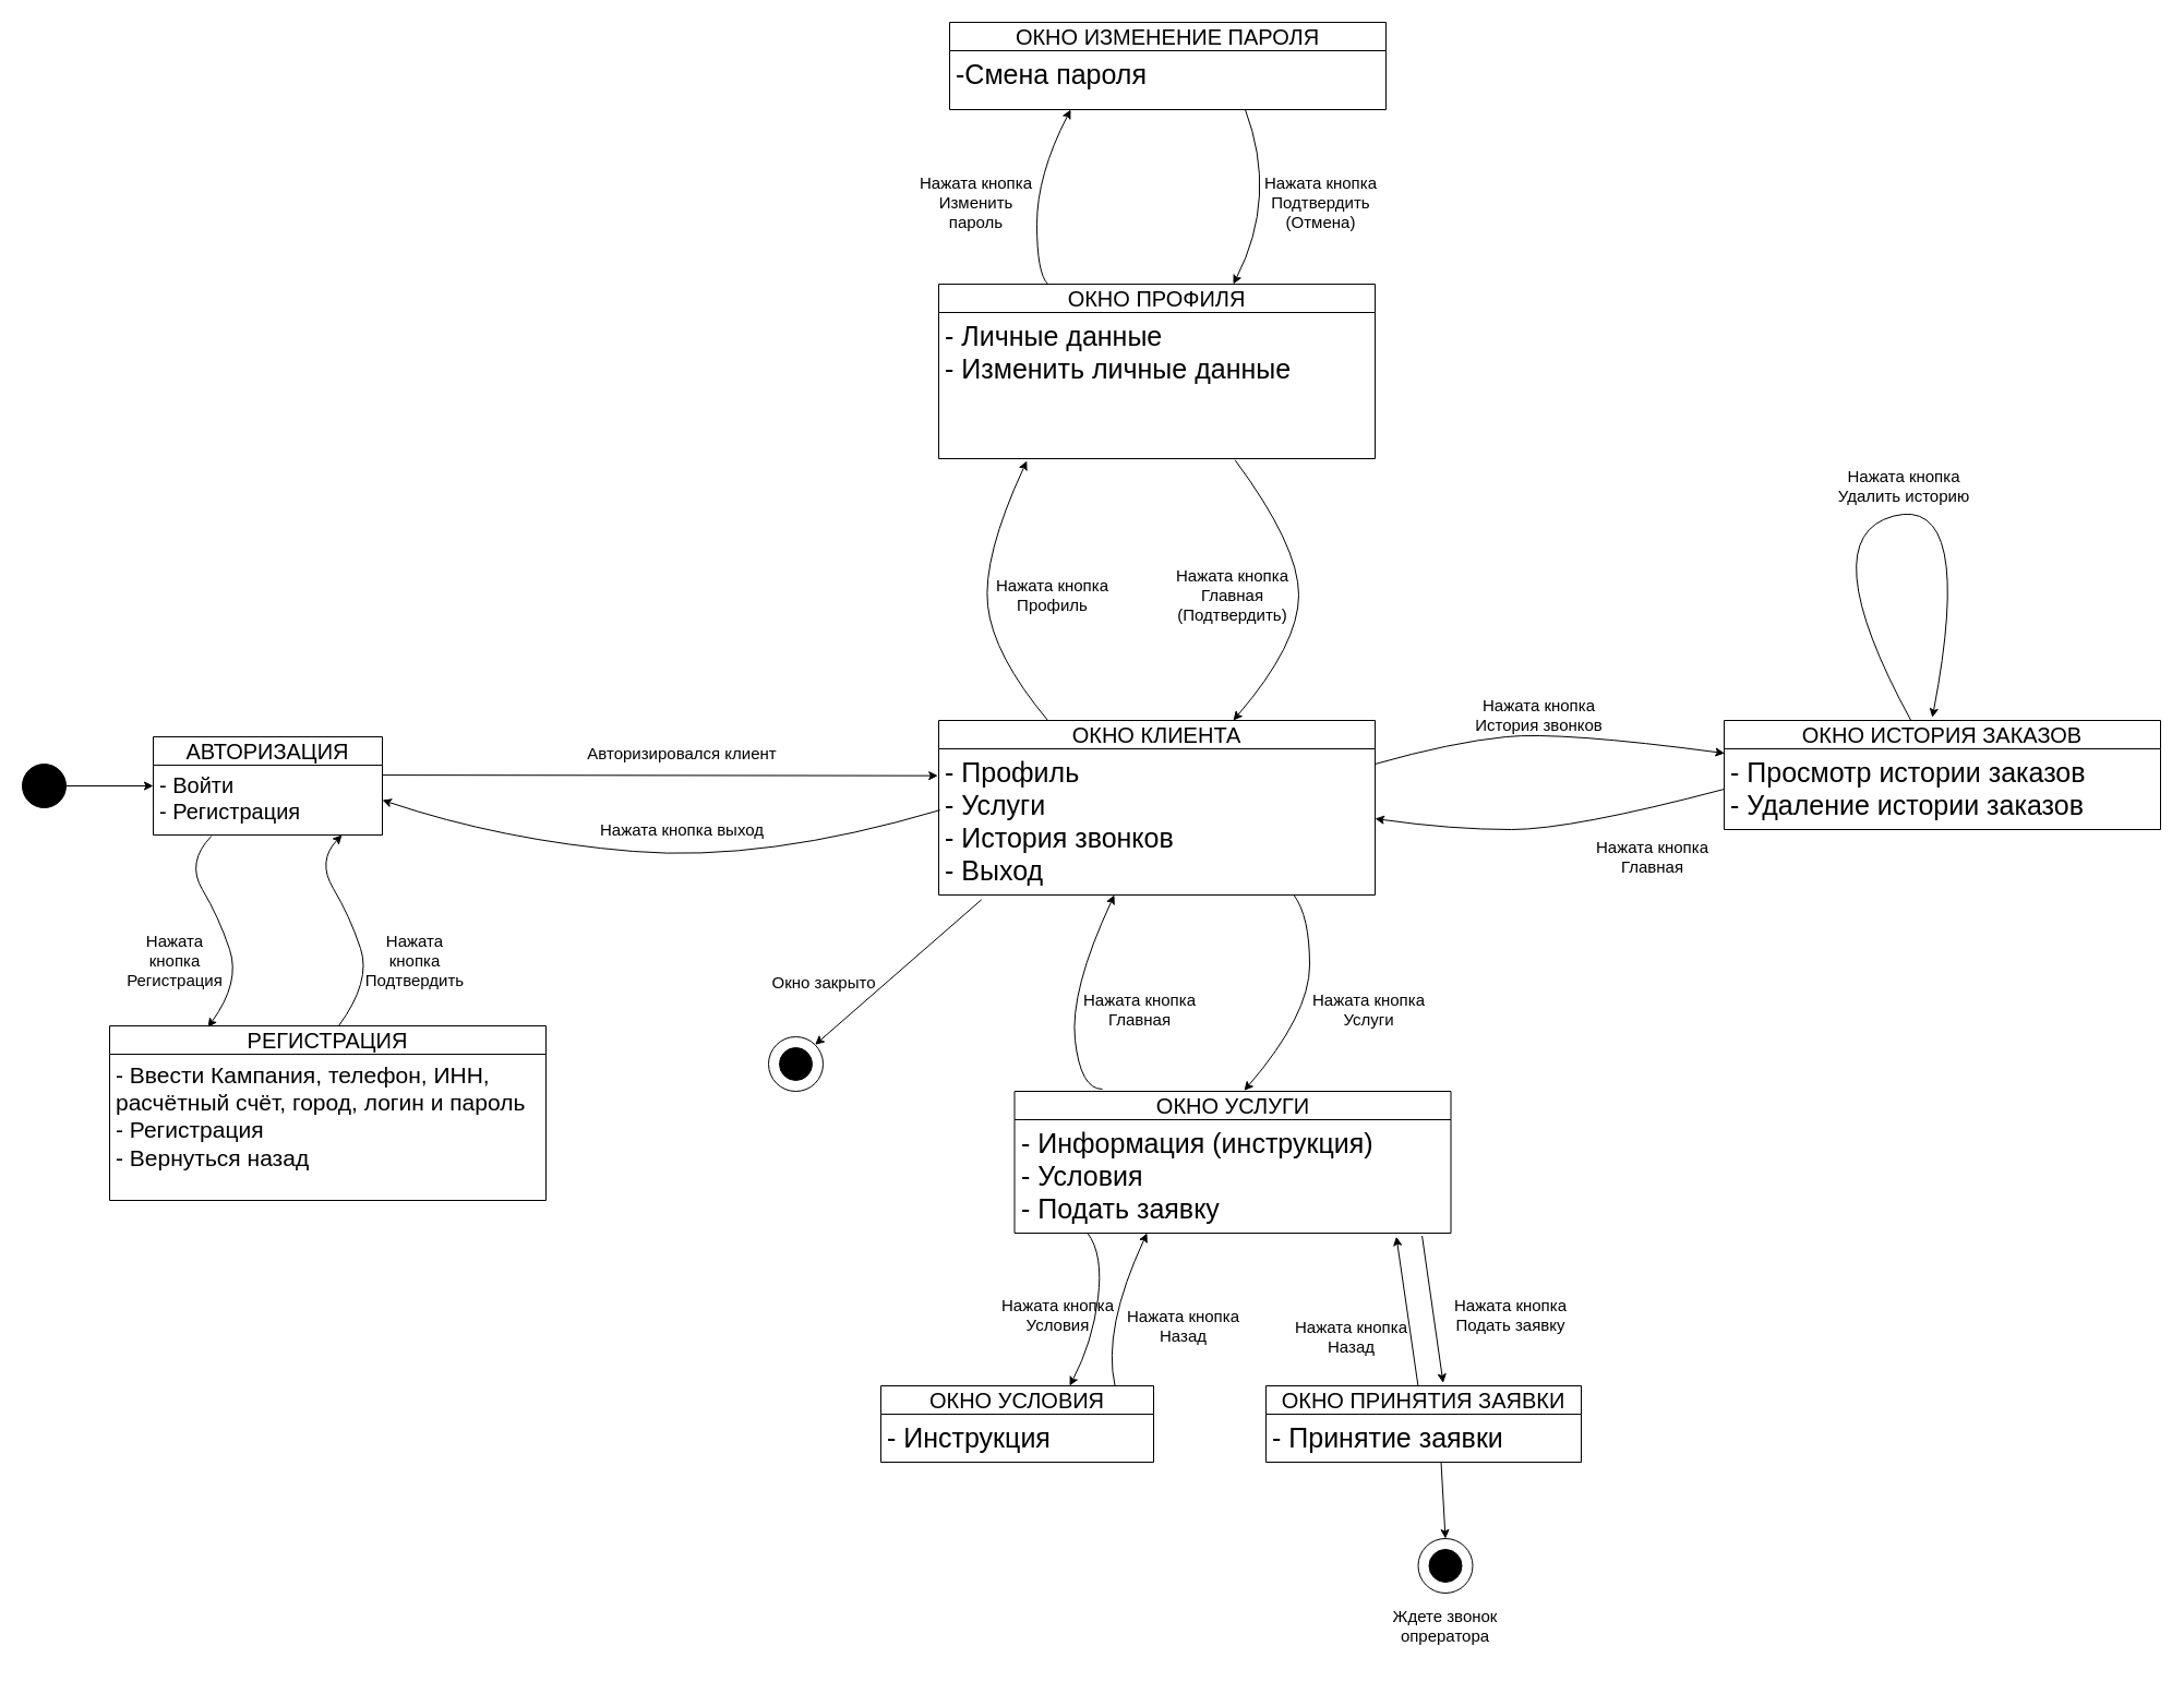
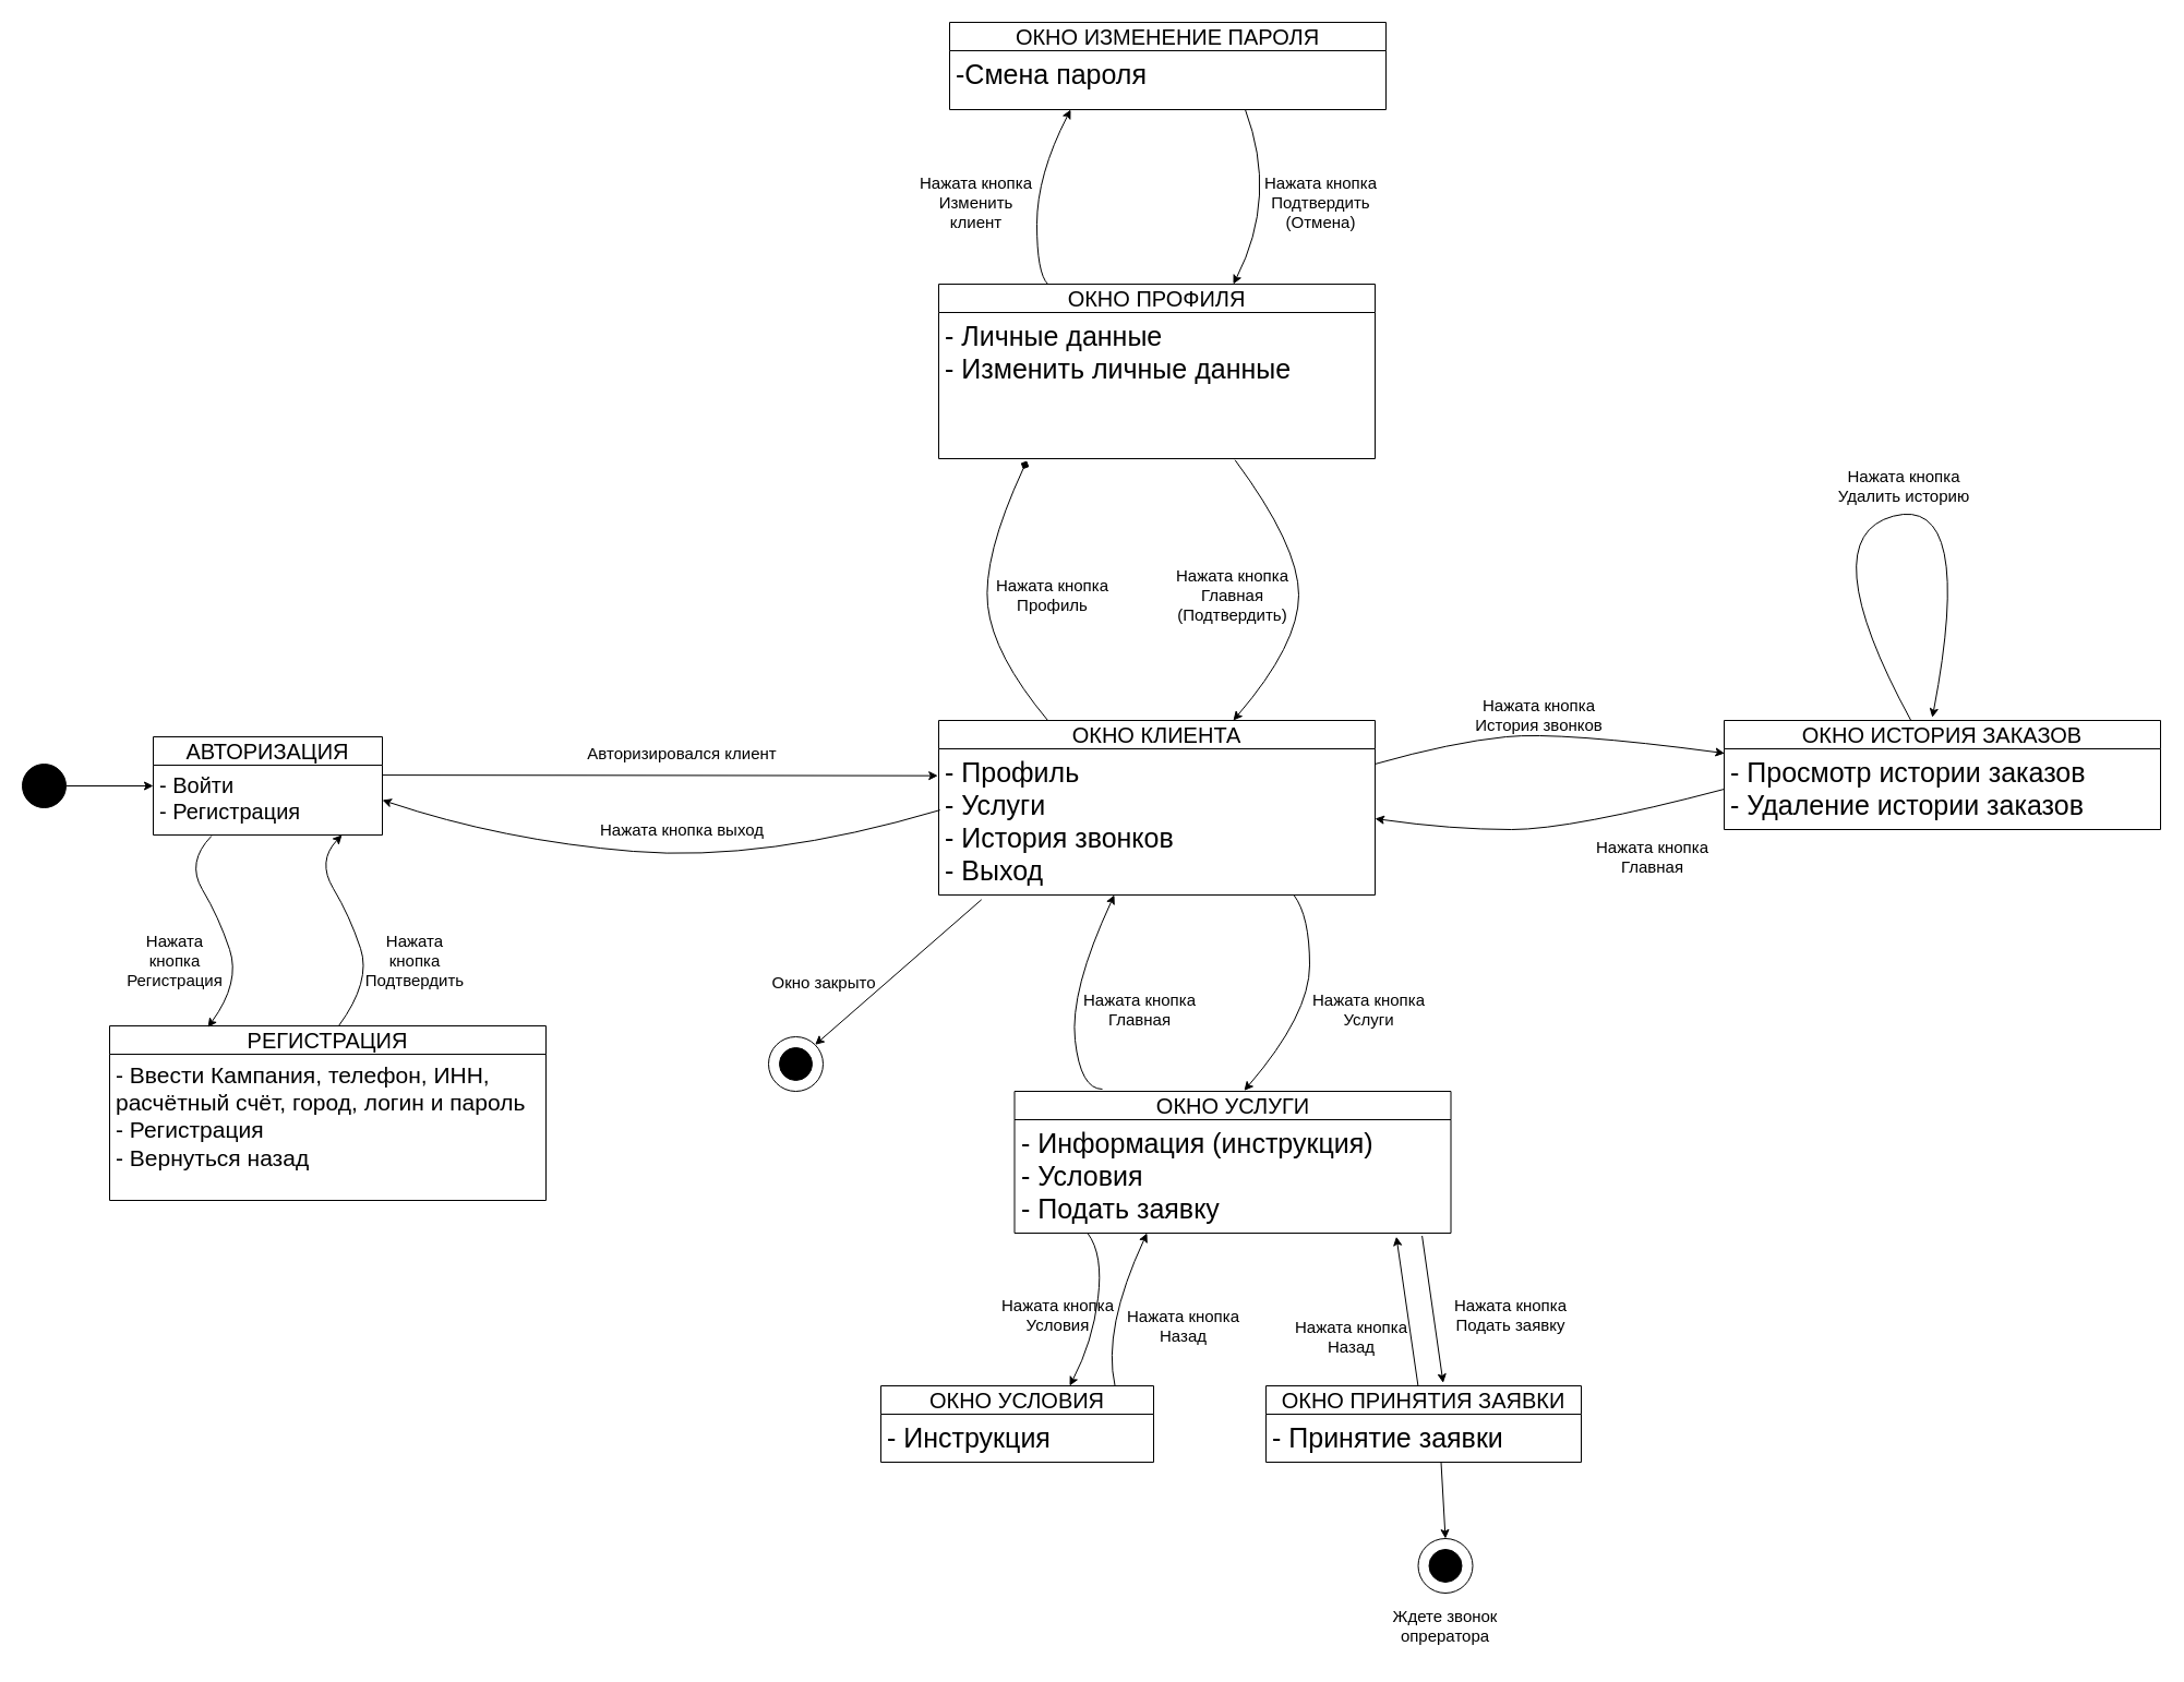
- <mxCell id="33" value="&lt;font style=&quot;font-size: 15px;&quot;&gt;Нажата кнопка&lt;br&gt;Изменить пароль&lt;br&gt;&lt;/font&gt;" style="text;html=1;strokeColor=none;fillColor=none;align=center;verticalAlign=middle;whiteSpace=wrap;rounded=0;" vertex="1" parent="1"><mxGeometry x="840" y="150" width="109" height="70" as="geometry" /></mxCell>
+ <mxCell id="33" value="&lt;font style=&quot;font-size: 15px;&quot;&gt;Нажата кнопка&lt;br&gt;Изменить клиент&lt;br&gt;&lt;/font&gt;" style="text;html=1;strokeColor=none;fillColor=none;align=center;verticalAlign=middle;whiteSpace=wrap;rounded=0;" vertex="1" parent="1"><mxGeometry x="840" y="150" width="109" height="70" as="geometry" /></mxCell>
- <mxCell id="25" value="" style="curved=1;endArrow=classic;html=1;rounded=0;entryX=0.202;entryY=1.015;entryDx=0;entryDy=0;entryPerimeter=0;exitX=0.25;exitY=0;exitDx=0;exitDy=0;" edge="1" parent="1" source="12" target="23"><mxGeometry width="50" height="50" relative="1" as="geometry"><mxPoint x="1010" y="650" as="sourcePoint" /><mxPoint x="940" y="560" as="targetPoint" /><Array as="points"><mxPoint x="910" y="600" /><mxPoint x="900" y="510" /></Array></mxGeometry></mxCell>
+ <mxCell id="25" value="" style="curved=1;endArrow=diamond;html=1;rounded=0;entryX=0.202;entryY=1.015;entryDx=0;entryDy=0;entryPerimeter=0;exitX=0.25;exitY=0;exitDx=0;exitDy=0;" edge="1" parent="1" source="12" target="23"><mxGeometry width="50" height="50" relative="1" as="geometry"><mxPoint x="1010" y="650" as="sourcePoint" /><mxPoint x="940" y="560" as="targetPoint" /><Array as="points"><mxPoint x="910" y="600" /><mxPoint x="900" y="510" /></Array></mxGeometry></mxCell>
